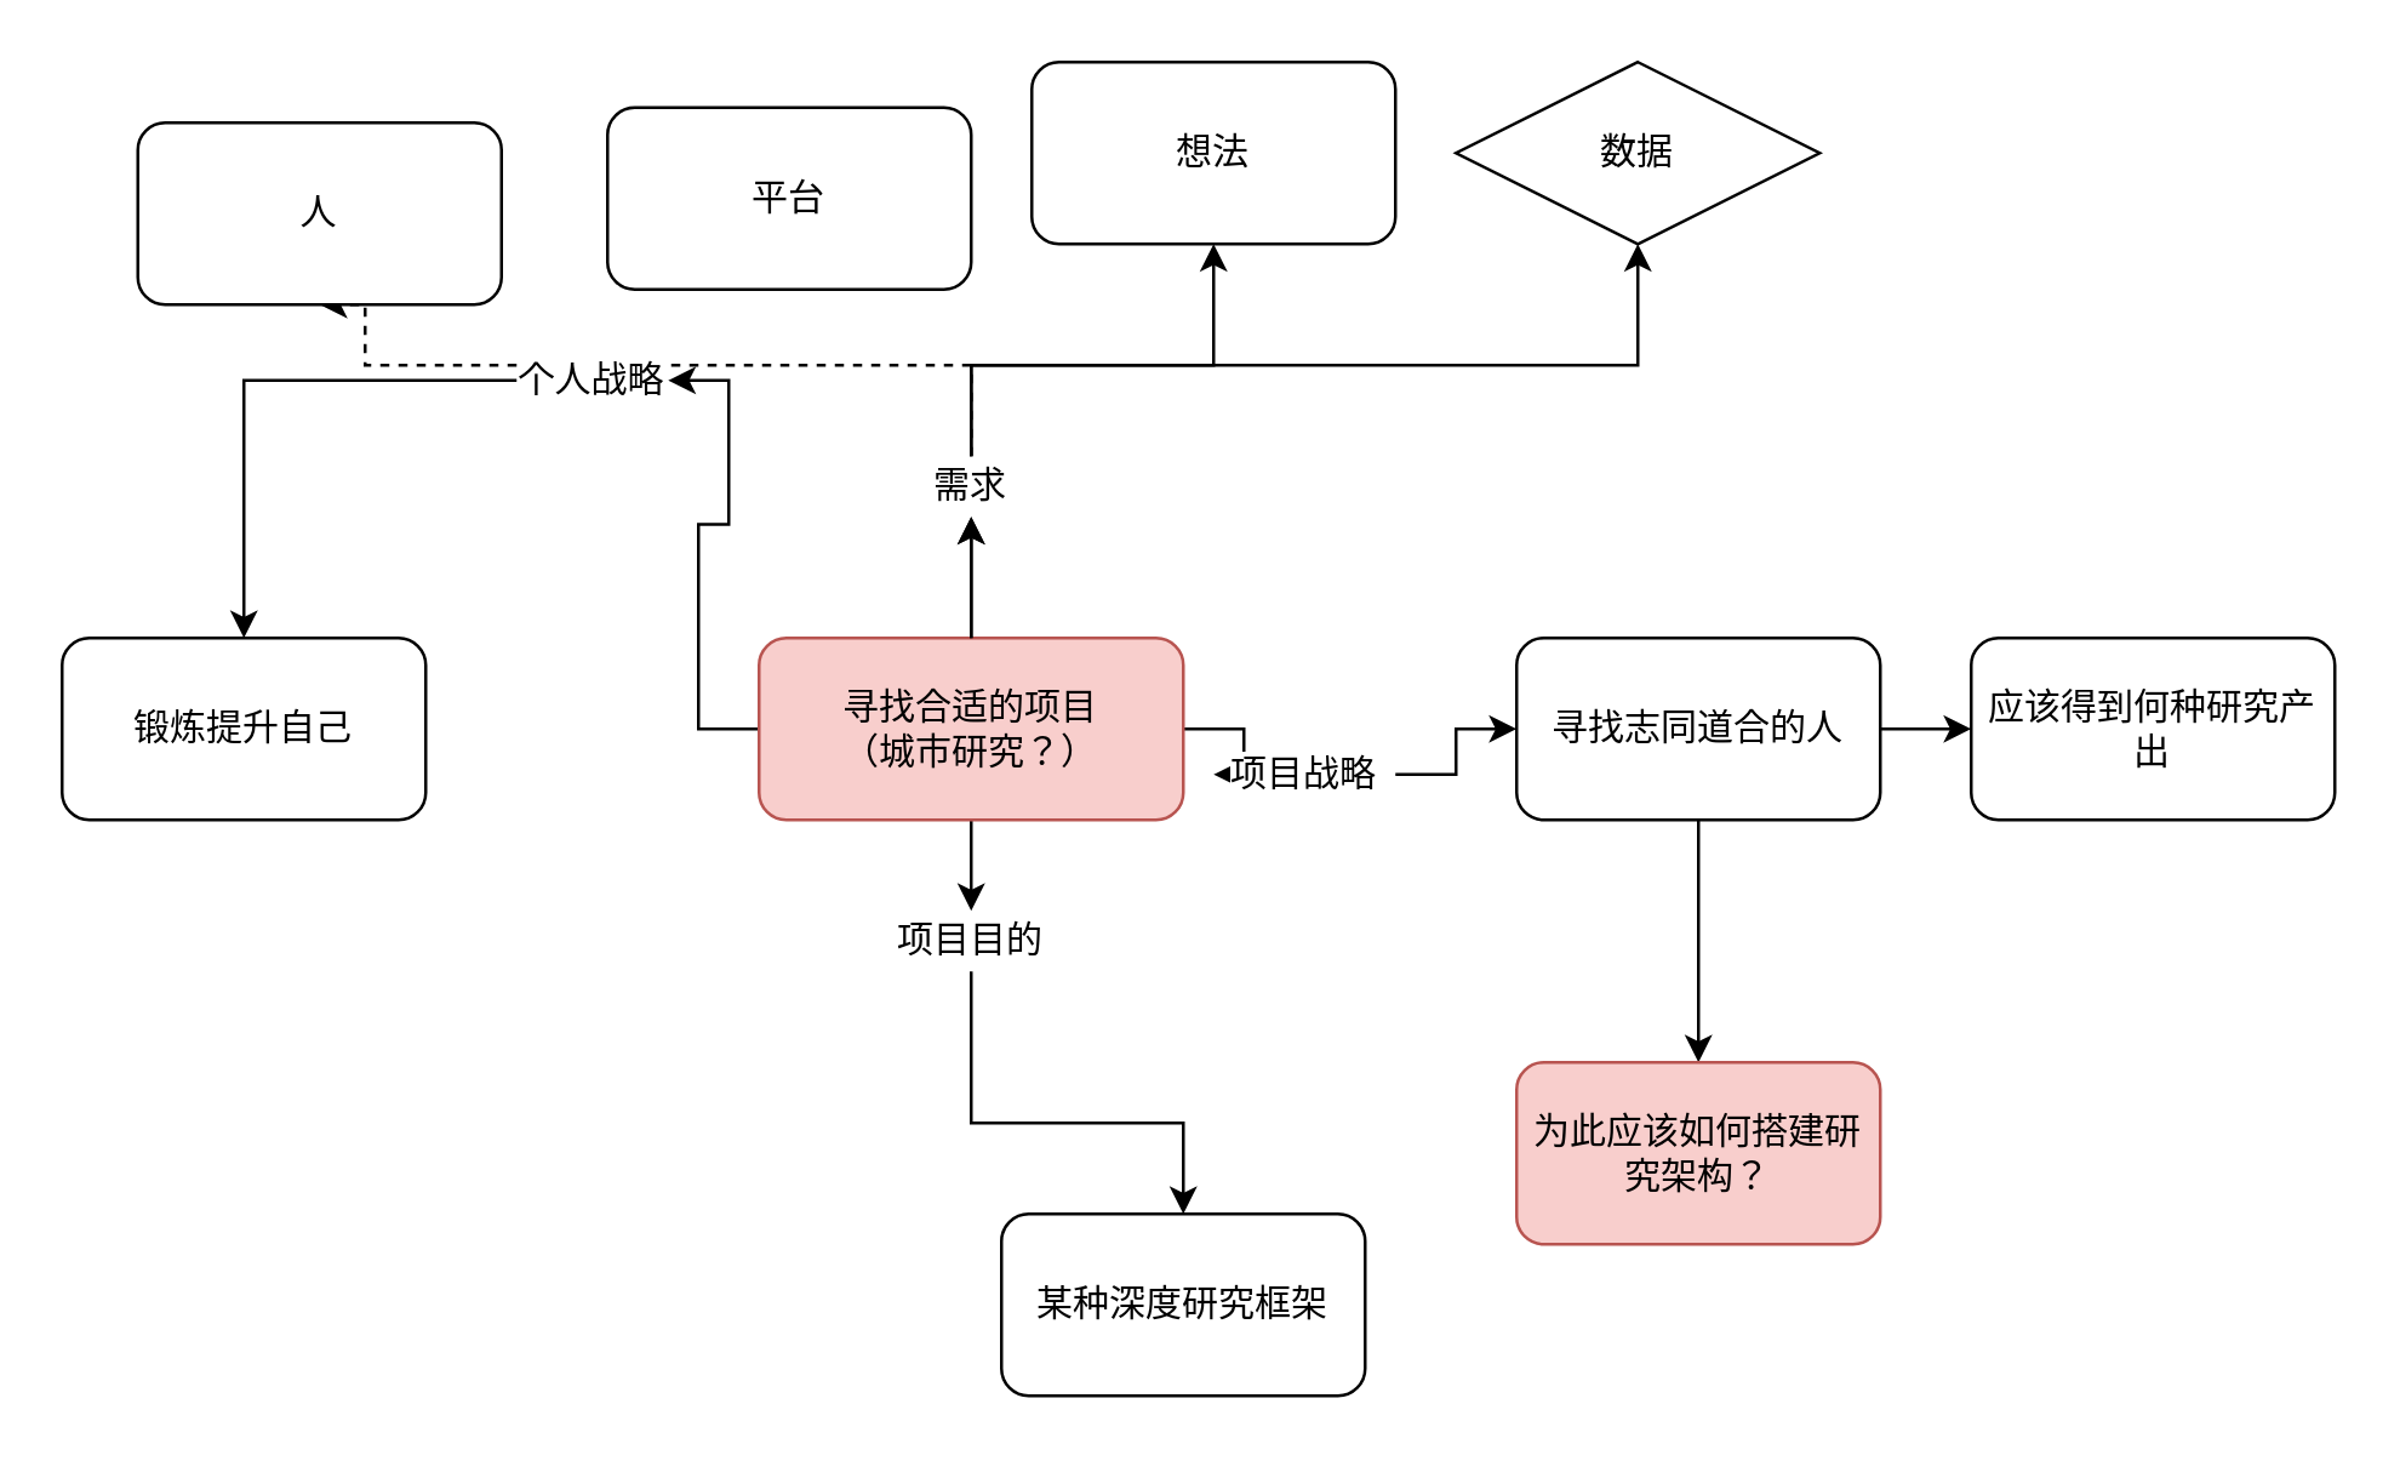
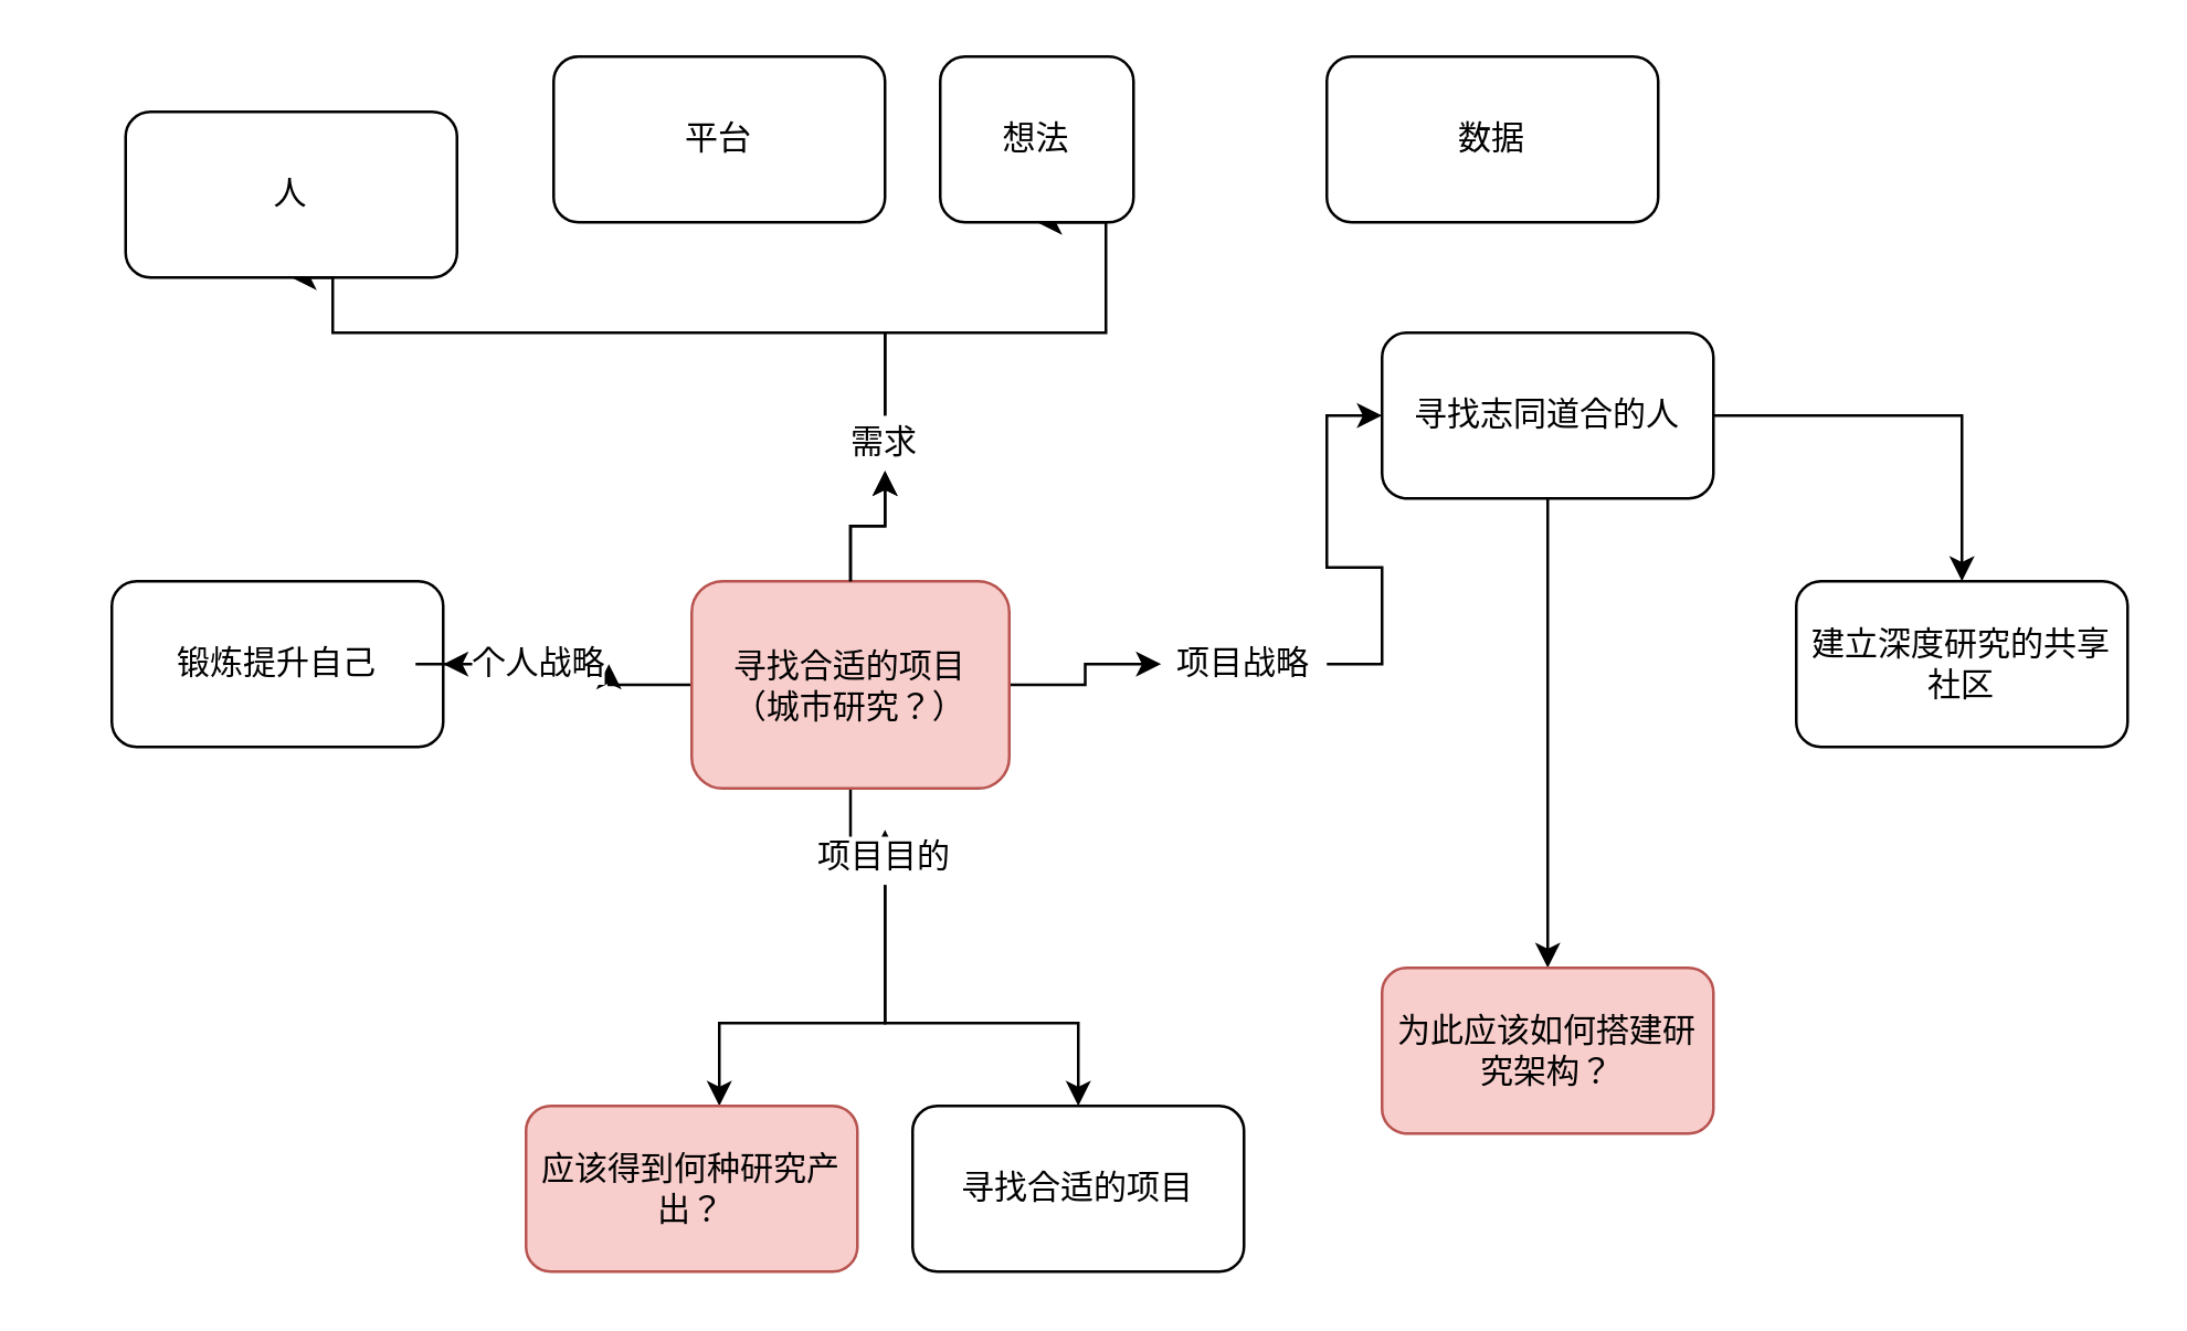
- <mxCell id="15" value="想法" style="rounded=1;whiteSpace=wrap;html=1;" parent="1" vertex="1"><mxGeometry x="340" y="20" width="120" height="60" as="geometry" /></mxCell>
+ <mxCell id="15" value="想法" style="rounded=1;whiteSpace=wrap;html=1;" parent="1" vertex="1"><mxGeometry x="340" y="20" width="70" height="60" as="geometry" /></mxCell>
- <mxCell id="14" value="数据" style="rhombus;whiteSpace=wrap;html=1;" parent="1" vertex="1"><mxGeometry x="480" y="20" width="120" height="60" as="geometry" /></mxCell>
+ <mxCell id="14" value="数据" style="rounded=1;whiteSpace=wrap;html=1;" parent="1" vertex="1"><mxGeometry x="480" y="20" width="120" height="60" as="geometry" /></mxCell>
- <mxCell id="13" value="平台" style="rounded=1;whiteSpace=wrap;html=1;" parent="1" vertex="1"><mxGeometry x="200" y="35" width="120" height="60" as="geometry" /></mxCell>
+ <mxCell id="13" value="平台" style="rounded=1;whiteSpace=wrap;html=1;" parent="1" vertex="1"><mxGeometry x="200" y="20" width="120" height="60" as="geometry" /></mxCell>
- <mxCell id="4" value="" style="edgeStyle=orthogonalEdgeStyle;rounded=0;orthogonalLoop=1;jettySize=auto;html=1;exitX=0.5;exitY=0;exitDx=0;exitDy=0;entryX=0.5;entryY=1;entryDx=0;entryDy=0;dashed=1;" parent="1" source="25" target="16" edge="1"><mxGeometry relative="1" as="geometry"><Array as="points"><mxPoint x="320" y="120" /><mxPoint x="120" y="120" /></Array></mxGeometry></mxCell>
+ <mxCell id="4" value="" style="edgeStyle=orthogonalEdgeStyle;rounded=0;orthogonalLoop=1;jettySize=auto;html=1;exitX=0.5;exitY=0;exitDx=0;exitDy=0;entryX=0.5;entryY=1;entryDx=0;entryDy=0;" parent="1" source="25" target="16" edge="1"><mxGeometry relative="1" as="geometry"><Array as="points"><mxPoint x="320" y="120" /><mxPoint x="120" y="120" /></Array></mxGeometry></mxCell>
- <mxCell id="6" value="" style="edgeStyle=orthogonalEdgeStyle;rounded=0;orthogonalLoop=1;jettySize=auto;html=1;exitX=0.5;exitY=0;exitDx=0;exitDy=0;entryX=0.5;entryY=1;entryDx=0;entryDy=0;" parent="1" source="25" target="14" edge="1"><mxGeometry relative="1" as="geometry"><Array as="points"><mxPoint x="320" y="120" /><mxPoint x="540" y="120" /></Array></mxGeometry></mxCell>
- <mxCell id="28" value="个人战略" style="text;html=1;strokeColor=none;fillColor=none;align=center;verticalAlign=middle;whiteSpace=wrap;rounded=0;labelBackgroundColor=#ffffff;" vertex="1" parent="1"><mxGeometry x="170" y="115" width="50" height="20" as="geometry" /></mxCell>
+ <mxCell id="28" value="个人战略" style="text;html=1;strokeColor=none;fillColor=none;align=center;verticalAlign=middle;whiteSpace=wrap;rounded=0;labelBackgroundColor=#ffffff;" vertex="1" parent="1"><mxGeometry x="170" y="230" width="50" height="20" as="geometry" /></mxCell>
- <mxCell id="11" value="锻炼提升自己" style="rounded=1;whiteSpace=wrap;html=1;" parent="1" vertex="1"><mxGeometry x="20" y="210" width="120" height="60" as="geometry" /></mxCell>
+ <mxCell id="11" value="锻炼提升自己" style="rounded=1;whiteSpace=wrap;html=1;" parent="1" vertex="1"><mxGeometry x="40" y="210" width="120" height="60" as="geometry" /></mxCell>
- <mxCell id="10" value="寻找合适的项目&lt;br&gt;（城市研究？）" style="rounded=1;whiteSpace=wrap;html=1;fillColor=#f8cecc;strokeColor=#b85450;" parent="1" vertex="1"><mxGeometry x="250" y="210" width="140" height="60" as="geometry" /></mxCell>
+ <mxCell id="10" value="寻找合适的项目&lt;br&gt;（城市研究？）" style="rounded=1;whiteSpace=wrap;html=1;fillColor=#f8cecc;strokeColor=#b85450;" parent="1" vertex="1"><mxGeometry x="250" y="210" width="115" height="75" as="geometry" /></mxCell>
- <mxCell id="20" value="寻找志同道合的人" style="rounded=1;whiteSpace=wrap;html=1;" parent="1" vertex="1"><mxGeometry x="500" y="210" width="120" height="60" as="geometry" /></mxCell>
+ <mxCell id="20" value="寻找志同道合的人" style="rounded=1;whiteSpace=wrap;html=1;" parent="1" vertex="1"><mxGeometry x="500" y="120" width="120" height="60" as="geometry" /></mxCell>
- <mxCell id="22" value="应该得到何种研究产出" style="rounded=1;whiteSpace=wrap;html=1;" parent="1" vertex="1"><mxGeometry x="650" y="210" width="120" height="60" as="geometry" /></mxCell>
+ <mxCell id="22" value="建立深度研究的共享社区" style="rounded=1;whiteSpace=wrap;html=1;" parent="1" vertex="1"><mxGeometry x="650" y="210" width="120" height="60" as="geometry" /></mxCell>
- <mxCell id="30" value="项目战略" style="text;html=1;strokeColor=none;fillColor=none;align=center;verticalAlign=middle;whiteSpace=wrap;rounded=0;labelBackgroundColor=#ffffff;" vertex="1" parent="1"><mxGeometry x="400" y="245" width="60" height="20" as="geometry" /></mxCell>
+ <mxCell id="30" value="项目战略" style="text;html=1;strokeColor=none;fillColor=none;align=center;verticalAlign=middle;whiteSpace=wrap;rounded=0;labelBackgroundColor=#ffffff;" vertex="1" parent="1"><mxGeometry x="420" y="230" width="60" height="20" as="geometry" /></mxCell>
+ <mxCell id="7" value="" style="edgeStyle=orthogonalEdgeStyle;rounded=0;orthogonalLoop=1;jettySize=auto;html=1;exitX=0.5;exitY=1;exitDx=0;exitDy=0;" parent="1" source="24" target="12" edge="1"><mxGeometry relative="1" as="geometry"><Array as="points"><mxPoint x="320" y="370" /><mxPoint x="260" y="370" /></Array></mxGeometry></mxCell>
+ <mxCell id="12" value="应该得到何种研究产出？" style="rounded=1;whiteSpace=wrap;html=1;fillColor=#f8cecc;strokeColor=#b85450;" parent="1" vertex="1"><mxGeometry x="190" y="400" width="120" height="60" as="geometry" /></mxCell>
- <mxCell id="17" value="某种深度研究框架" style="rounded=1;whiteSpace=wrap;html=1;" parent="1" vertex="1"><mxGeometry x="330" y="400" width="120" height="60" as="geometry" /></mxCell>
+ <mxCell id="17" value="寻找合适的项目" style="rounded=1;whiteSpace=wrap;html=1;" parent="1" vertex="1"><mxGeometry x="330" y="400" width="120" height="60" as="geometry" /></mxCell>
